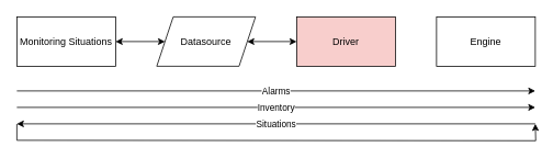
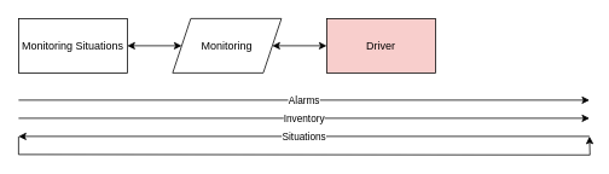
- <mxCell id="3" value="Datasource" style="shape=parallelogram;perimeter=parallelogramPerimeter;whiteSpace=wrap;html=1;fixedSize=1;" vertex="1" parent="1"><mxGeometry x="190" y="20" width="120" height="60" as="geometry" /></mxCell>
+ <mxCell id="3" value="Monitoring" style="shape=parallelogram;perimeter=parallelogramPerimeter;whiteSpace=wrap;html=1;fixedSize=1;" vertex="1" parent="1"><mxGeometry x="190" y="20" width="120" height="60" as="geometry" /></mxCell>
- <mxCell id="7" value="Engine" style="rounded=0;whiteSpace=wrap;html=1;" vertex="1" parent="1"><mxGeometry x="530" y="20" width="120" height="60" as="geometry" /></mxCell>
